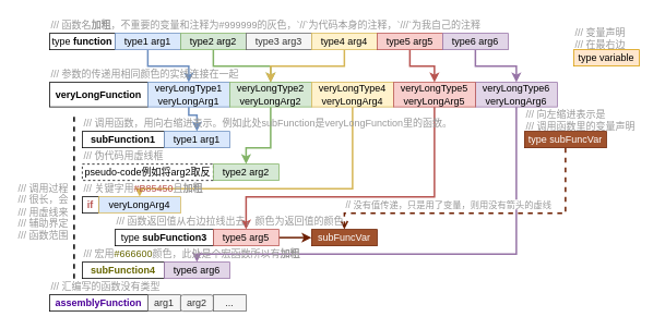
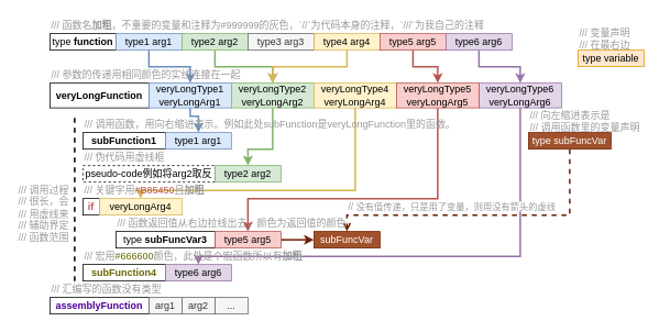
- <mxCell id="41" value="veryLongArg4" style="rounded=0;whiteSpace=wrap;html=1;fillColor=#dae8fc;strokeColor=#d6b656;" parent="1" vertex="1"><mxGeometry x="120" y="240" width="100" height="20" as="geometry" /></mxCell>
+ <mxCell id="41" value="veryLongArg4" style="rounded=0;whiteSpace=wrap;html=1;fillColor=#fff2cc;strokeColor=#d6b656;" parent="1" vertex="1"><mxGeometry x="120" y="240" width="100" height="20" as="geometry" /></mxCell>
- <mxCell id="34" value="type&lt;b&gt; subFunction3&lt;/b&gt;" style="rounded=0;whiteSpace=wrap;html=1;" parent="1" vertex="1"><mxGeometry x="140" y="280" width="120" height="20" as="geometry" /></mxCell>
+ <mxCell id="34" value="type&lt;b&gt; subFuncVar3&lt;/b&gt;" style="rounded=0;whiteSpace=wrap;html=1;" parent="1" vertex="1"><mxGeometry x="140" y="280" width="120" height="20" as="geometry" /></mxCell>
- <mxCell id="54" value="arg2" style="whiteSpace=wrap;html=1;fillColor=#f5f5f5;strokeColor=#666666;fontColor=#333333;rounded=1;" parent="1" vertex="1"><mxGeometry x="220" y="360" width="40" height="20" as="geometry" /></mxCell>
+ <mxCell id="54" value="arg2" style="rounded=0;whiteSpace=wrap;html=1;fillColor=#f5f5f5;strokeColor=#666666;fontColor=#333333;" parent="1" vertex="1"><mxGeometry x="220" y="360" width="40" height="20" as="geometry" /></mxCell>
